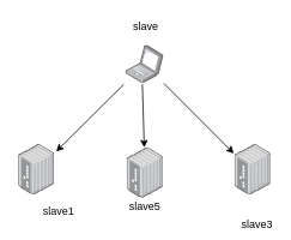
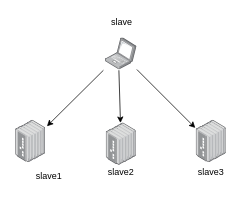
- <mxCell id="11" value="slave5" style="text;html=1;strokeColor=none;fillColor=none;align=center;verticalAlign=middle;whiteSpace=wrap;rounded=0;" vertex="1" parent="1"><mxGeometry x="140.9" y="220" width="40" height="20" as="geometry" /></mxCell>
+ <mxCell id="11" value="slave2" style="text;html=1;strokeColor=none;fillColor=none;align=center;verticalAlign=middle;whiteSpace=wrap;rounded=0;" vertex="1" parent="1"><mxGeometry x="140.9" y="220" width="40" height="20" as="geometry" /></mxCell>
- <mxCell id="7" value="slave3" style="text;html=1;strokeColor=none;fillColor=none;align=center;verticalAlign=middle;whiteSpace=wrap;rounded=0;" vertex="1" parent="1"><mxGeometry x="266" y="240" width="40" height="20" as="geometry" /></mxCell>
+ <mxCell id="7" value="slave3" style="text;html=1;strokeColor=none;fillColor=none;align=center;verticalAlign=middle;whiteSpace=wrap;rounded=0;" vertex="1" parent="1"><mxGeometry x="261" y="220" width="40" height="20" as="geometry" /></mxCell>
